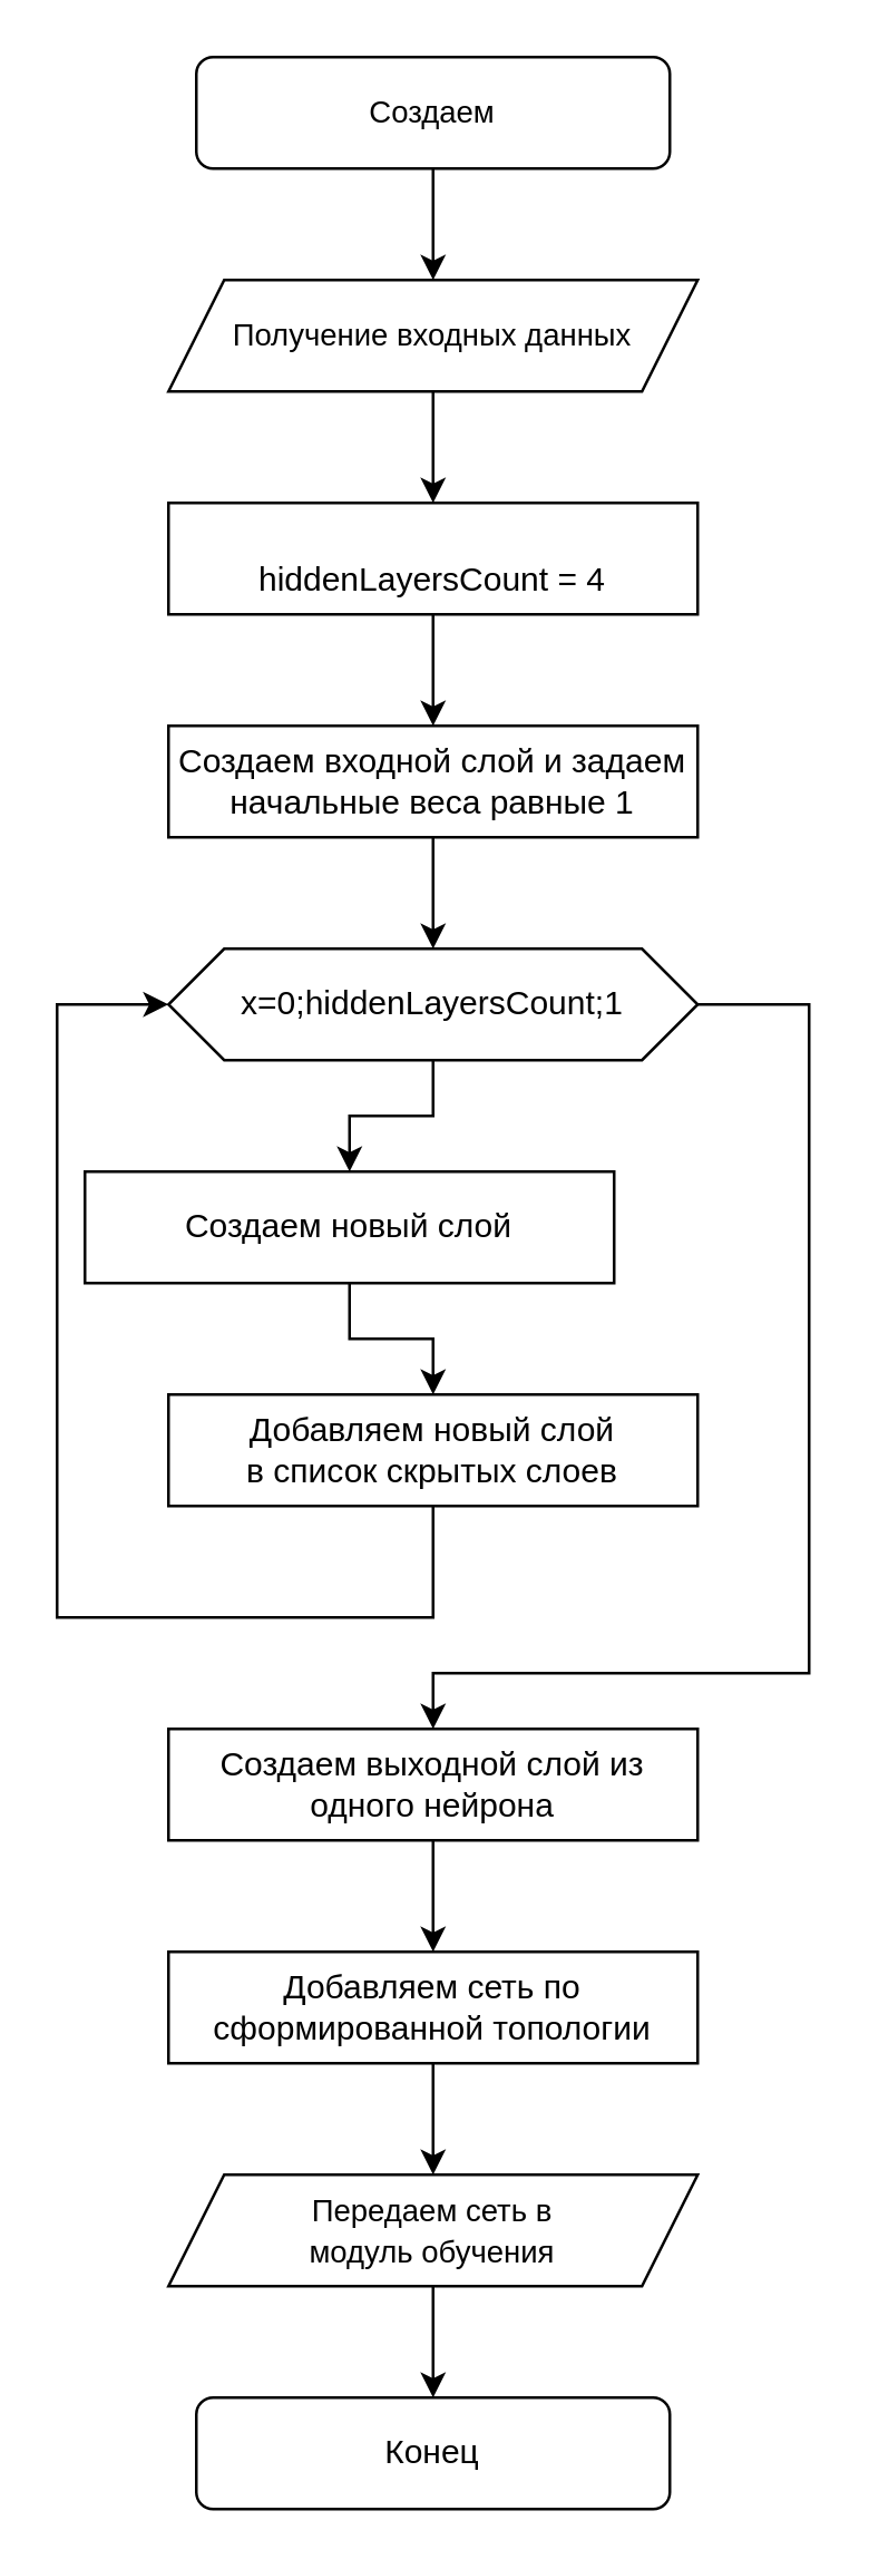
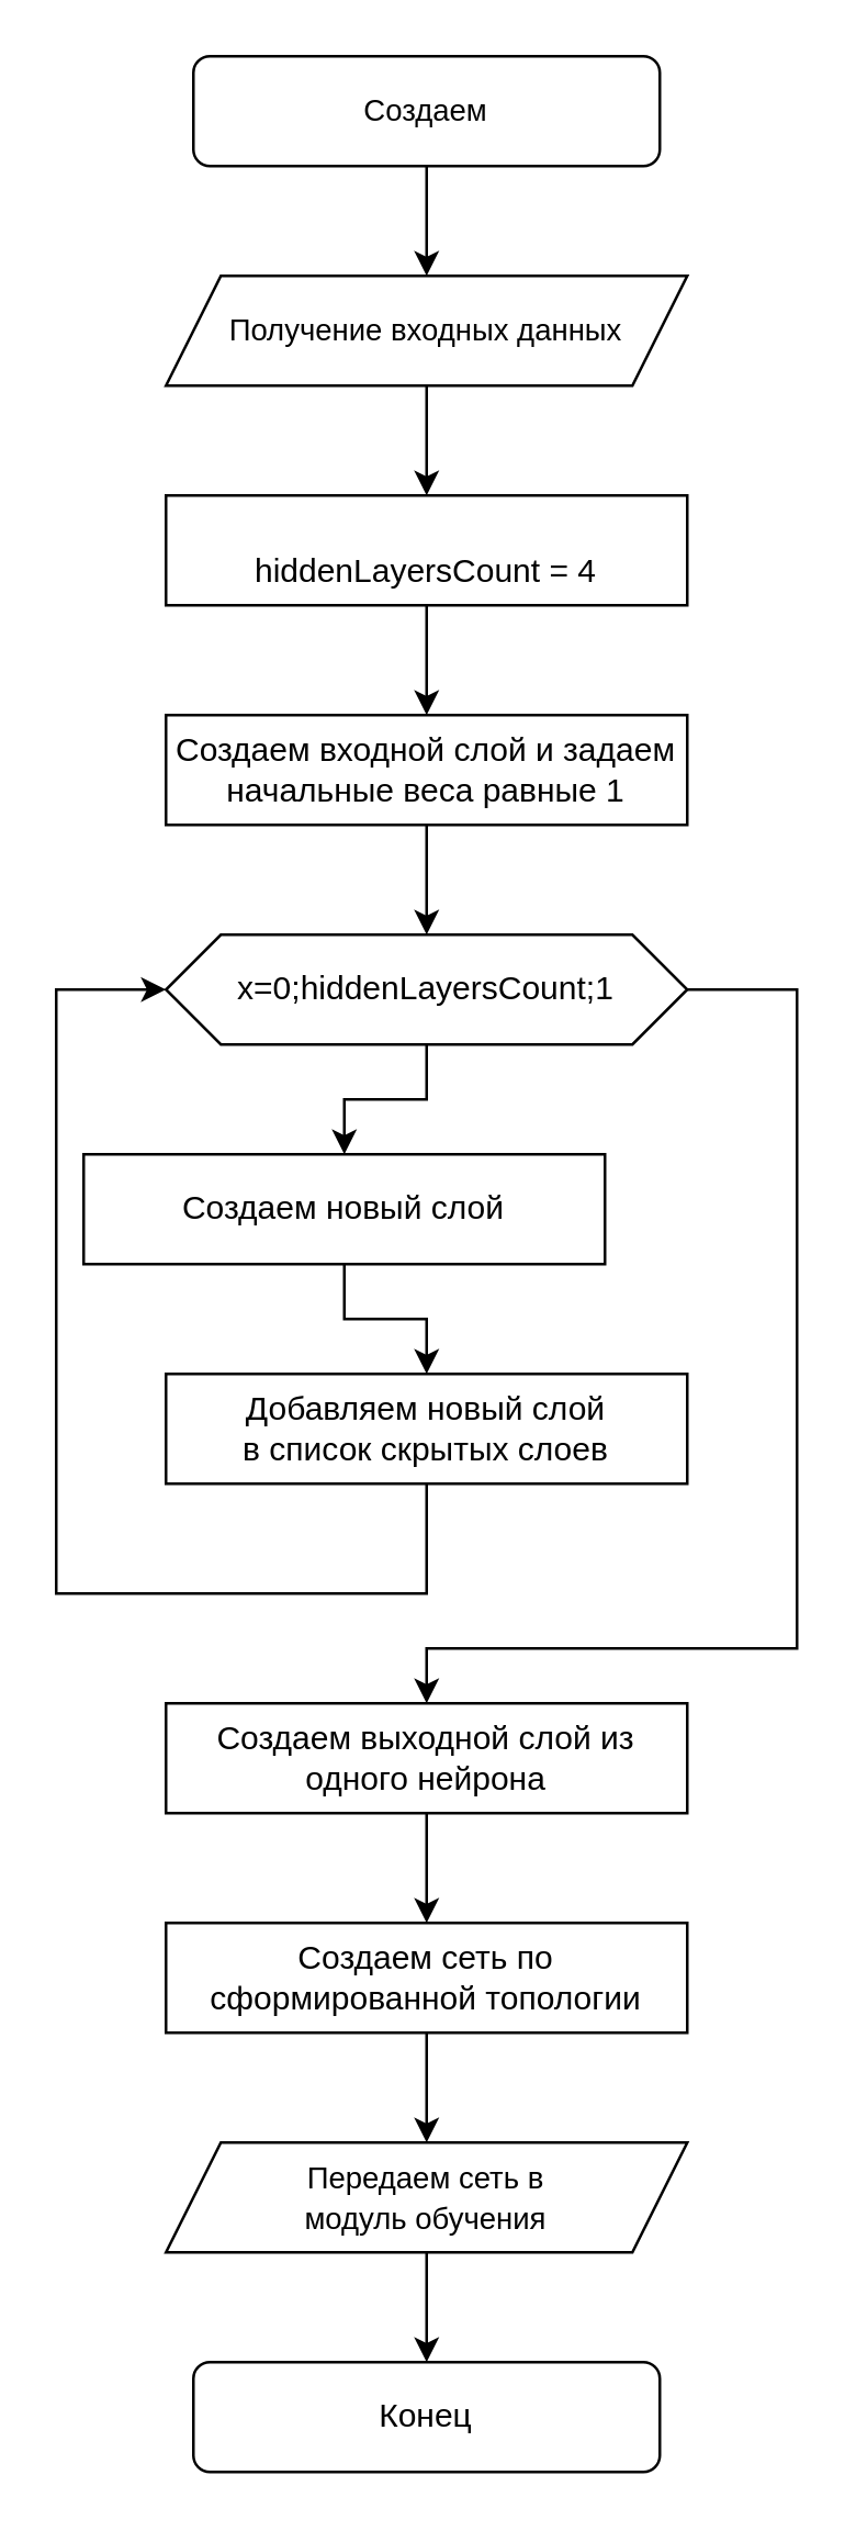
- <mxCell id="23" value="Добавляем сеть по сформированной топологии" style="rounded=0;whiteSpace=wrap;html=1;" vertex="1" parent="1"><mxGeometry x="60" y="700" width="190" height="40" as="geometry" /></mxCell>
+ <mxCell id="23" value="Создаем сеть по сформированной топологии" style="rounded=0;whiteSpace=wrap;html=1;" vertex="1" parent="1"><mxGeometry x="60" y="700" width="190" height="40" as="geometry" /></mxCell>
